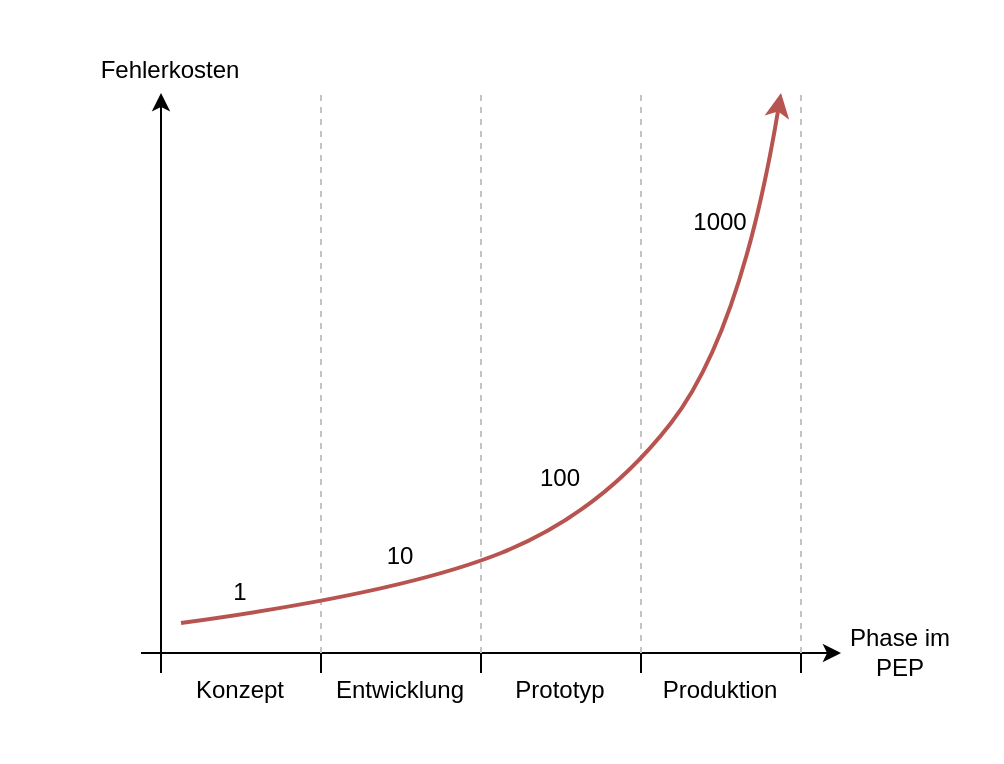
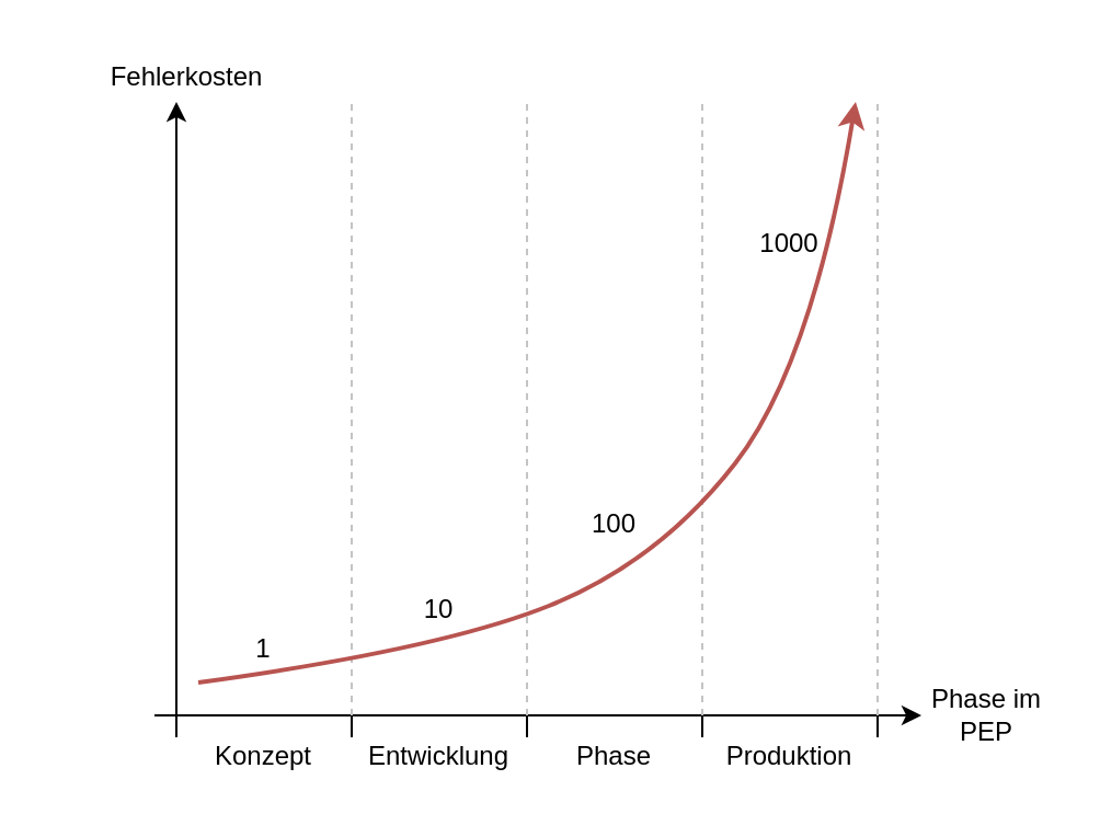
- <mxCell id="11" value="Prototyp" style="text;html=1;align=center;verticalAlign=middle;whiteSpace=wrap;rounded=0;" parent="1" vertex="1"><mxGeometry x="250" y="330" width="60" height="30" as="geometry" /></mxCell>
+ <mxCell id="11" value="Phase" style="text;html=1;align=center;verticalAlign=middle;whiteSpace=wrap;rounded=0;" parent="1" vertex="1"><mxGeometry x="250" y="330" width="60" height="30" as="geometry" /></mxCell>
